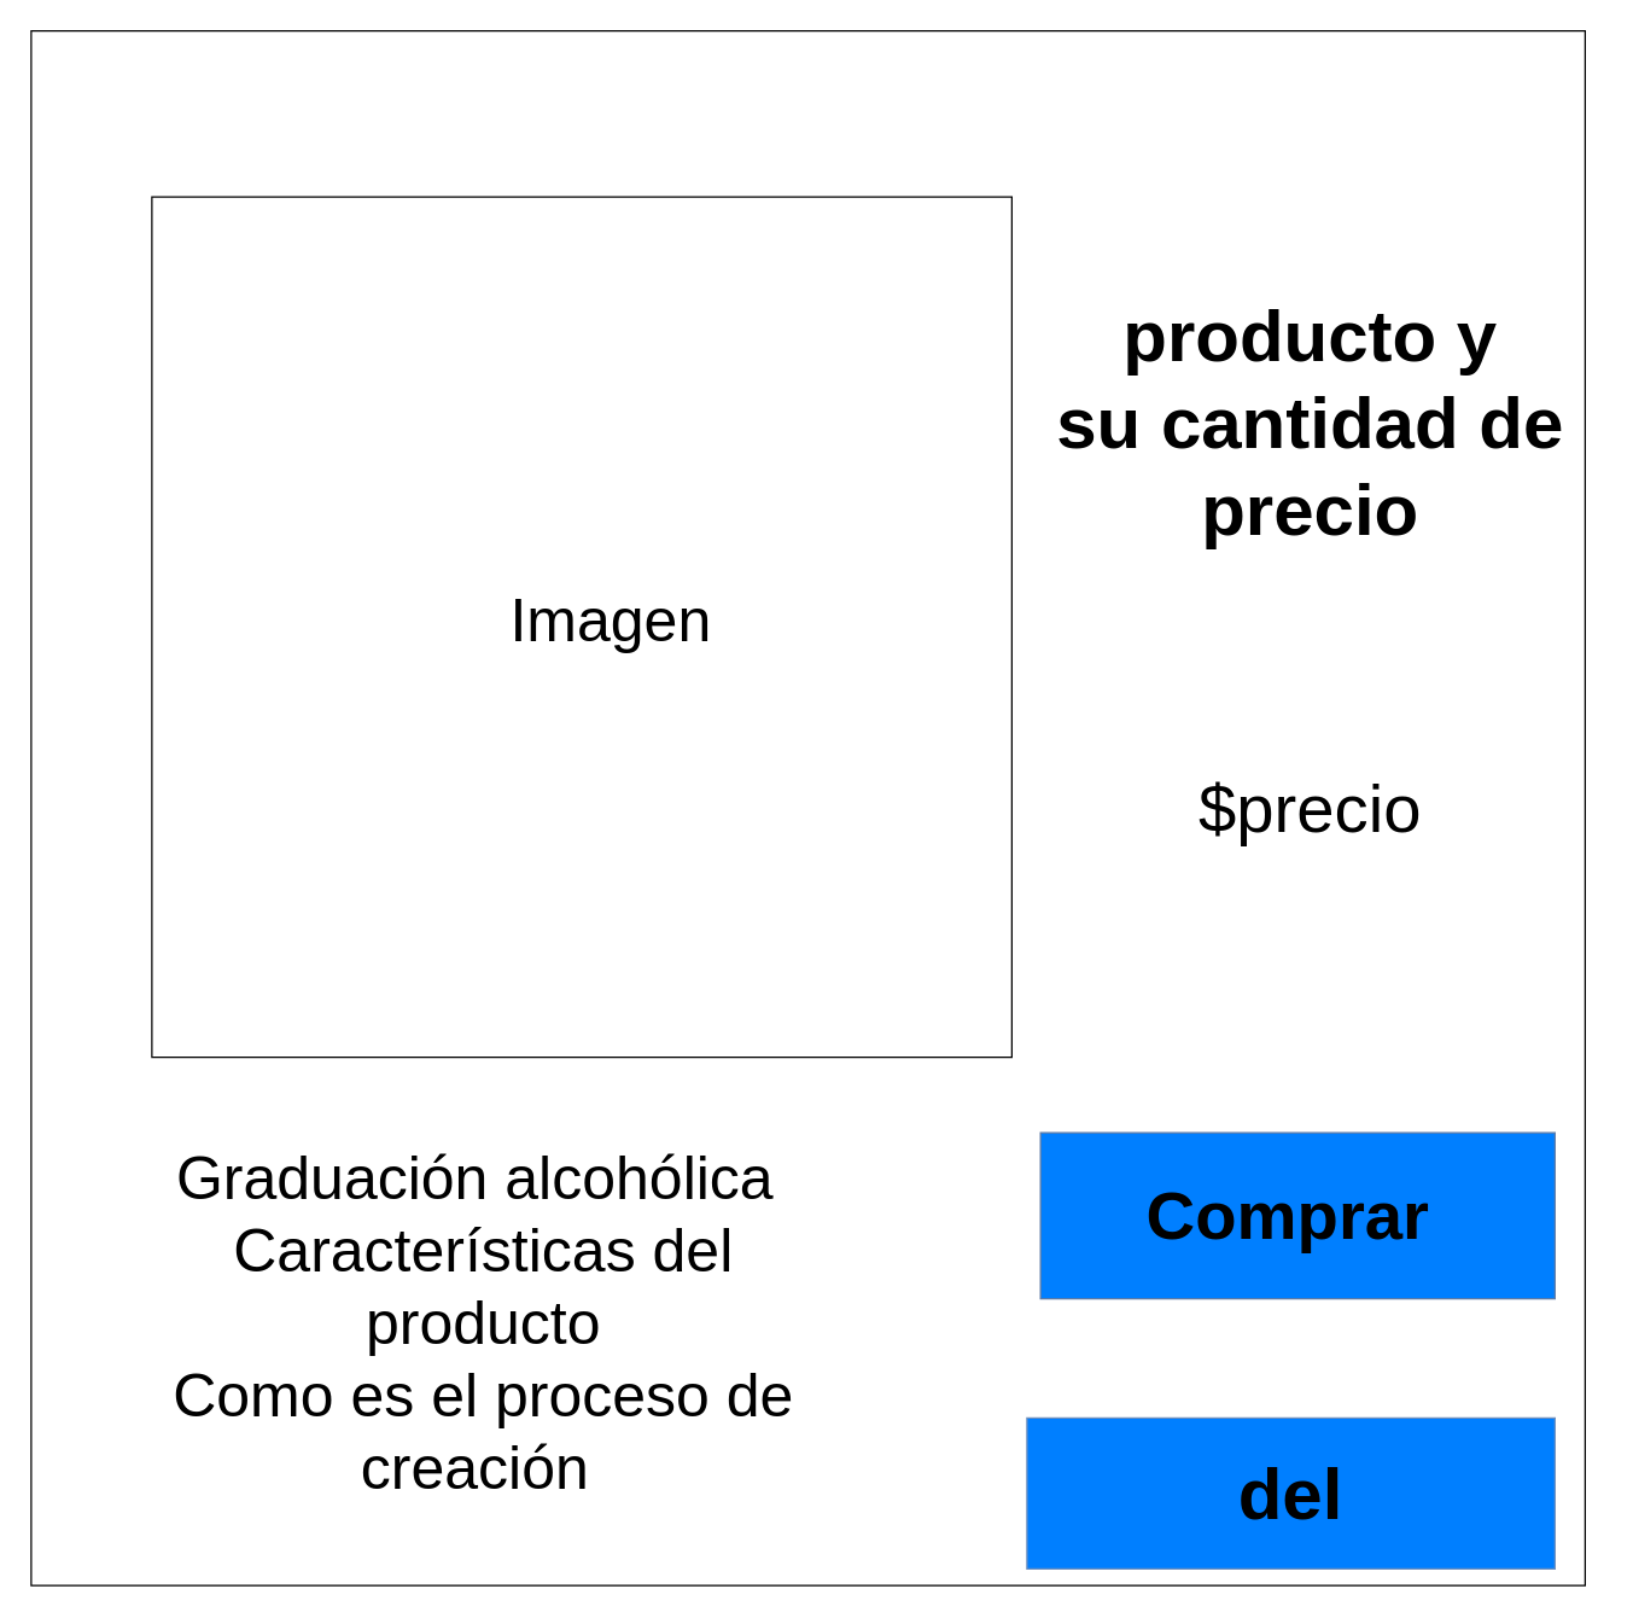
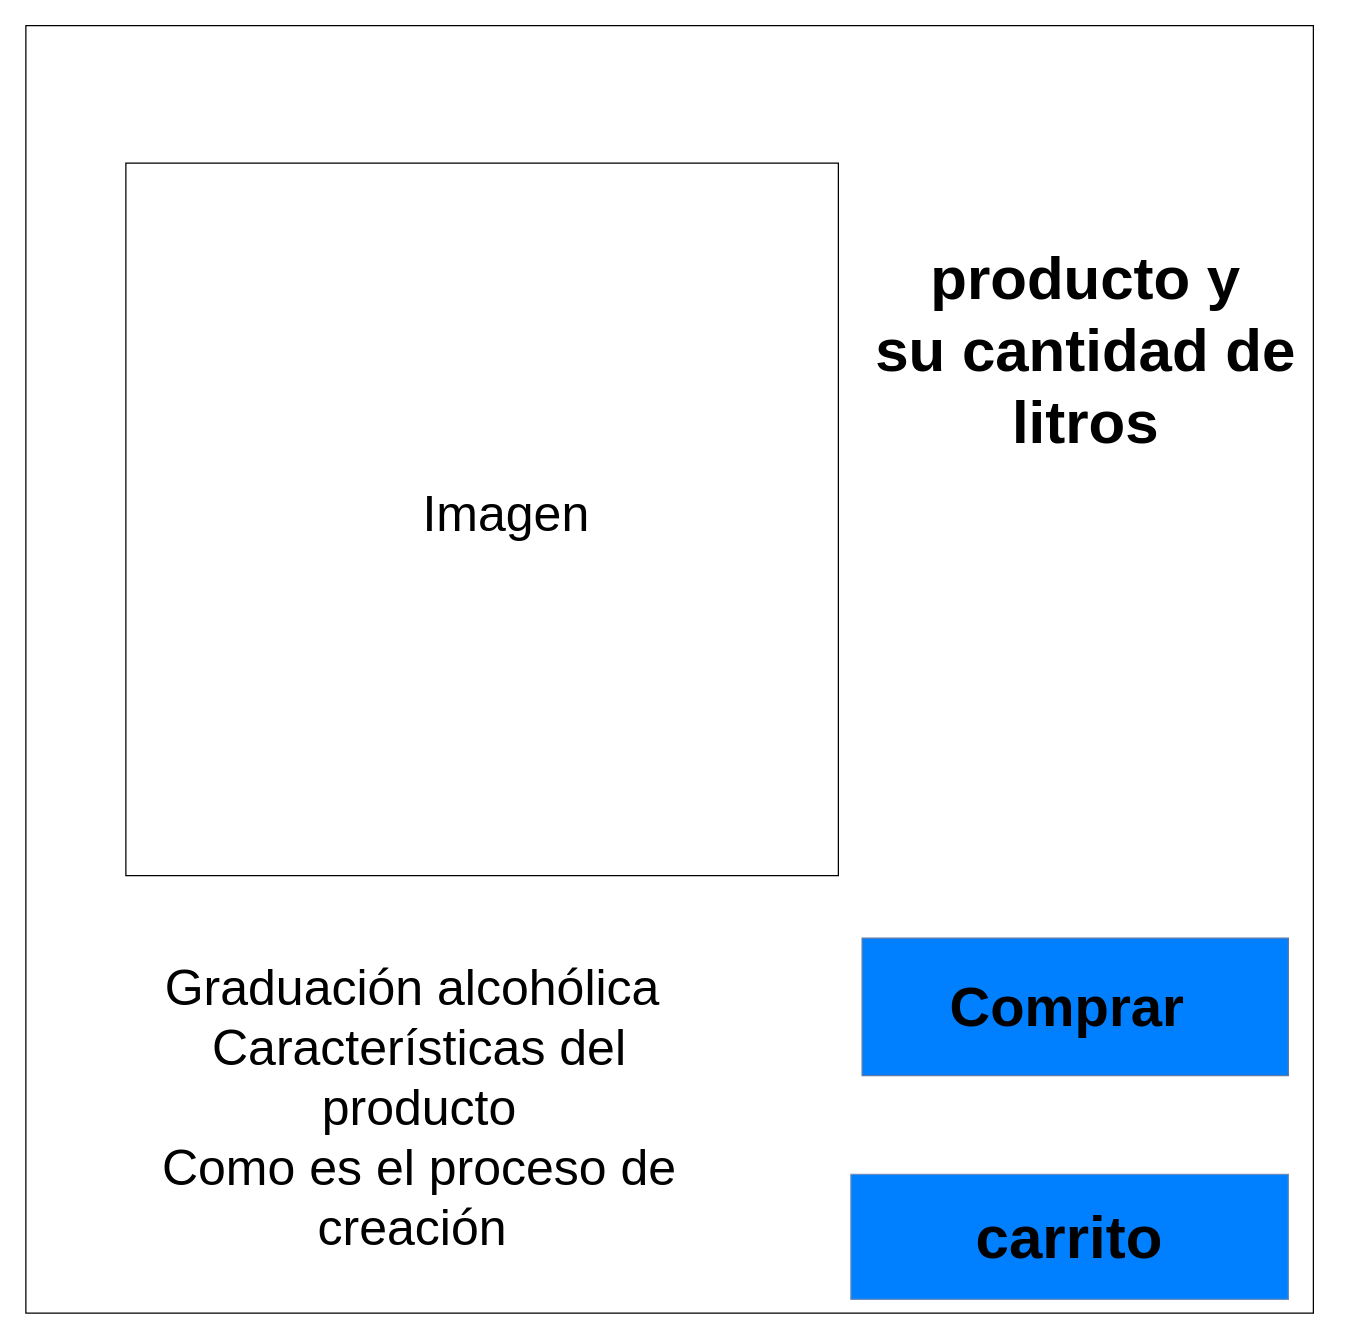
- <mxCell id="5" value="&lt;font size=&quot;7&quot;&gt;&lt;b&gt;producto y su&amp;nbsp;cantidad de precio&lt;/b&gt;&lt;/font&gt;" style="text;html=1;strokeColor=none;fillColor=none;align=center;verticalAlign=middle;whiteSpace=wrap;rounded=0;" vertex="1" parent="1"><mxGeometry x="676" y="180" width="384" height="200" as="geometry" /></mxCell>
+ <mxCell id="5" value="&lt;font size=&quot;7&quot;&gt;&lt;b&gt;producto y su&amp;nbsp;cantidad de litros&lt;/b&gt;&lt;/font&gt;" style="text;html=1;strokeColor=none;fillColor=none;align=center;verticalAlign=middle;whiteSpace=wrap;rounded=0;" vertex="1" parent="1"><mxGeometry x="676" y="180" width="384" height="200" as="geometry" /></mxCell>
- <mxCell id="6" value="&lt;font style=&quot;font-size: 45px&quot;&gt;$precio&lt;/font&gt;" style="text;html=1;strokeColor=none;fillColor=none;align=center;verticalAlign=middle;whiteSpace=wrap;rounded=0;fontSize=21;" vertex="1" parent="1"><mxGeometry x="718" y="435" width="300" height="200" as="geometry" /></mxCell>
- <mxCell id="9" value="&lt;font style=&quot;font-size: 40px&quot;&gt;Graduación alcohólica&amp;nbsp;&lt;br&gt;Características del producto&lt;br&gt;Como es el proceso de creación&amp;nbsp;&lt;/font&gt;" style="text;html=1;strokeColor=none;fillColor=none;align=center;verticalAlign=middle;whiteSpace=wrap;rounded=0;fontSize=21;" vertex="1" parent="1"><mxGeometry x="75" y="710" width="490" height="330" as="geometry" /></mxCell>
+ <mxCell id="9" value="&lt;font style=&quot;font-size: 40px&quot;&gt;Graduación alcohólica&amp;nbsp;&lt;br&gt;Características del producto&lt;br&gt;Como es el proceso de creación&amp;nbsp;&lt;/font&gt;" style="text;html=1;strokeColor=none;fillColor=none;align=center;verticalAlign=middle;whiteSpace=wrap;rounded=0;fontSize=21;" vertex="1" parent="1"><mxGeometry x="90" y="720" width="490" height="330" as="geometry" /></mxCell>
- <mxCell id="8" value="&lt;b&gt;&lt;font style=&quot;font-size: 48px&quot;&gt;del&lt;/font&gt;&lt;/b&gt;" style="text;html=1;strokeColor=#6c8ebf;align=center;verticalAlign=middle;whiteSpace=wrap;rounded=0;fontSize=21;fillColor=#007FFF;" vertex="1" parent="1"><mxGeometry x="680" y="939" width="350" height="100" as="geometry" /></mxCell>
+ <mxCell id="8" value="&lt;b&gt;&lt;font style=&quot;font-size: 48px&quot;&gt;carrito&lt;/font&gt;&lt;/b&gt;" style="text;html=1;strokeColor=#6c8ebf;align=center;verticalAlign=middle;whiteSpace=wrap;rounded=0;fontSize=21;fillColor=#007FFF;" vertex="1" parent="1"><mxGeometry x="680" y="939" width="350" height="100" as="geometry" /></mxCell>
